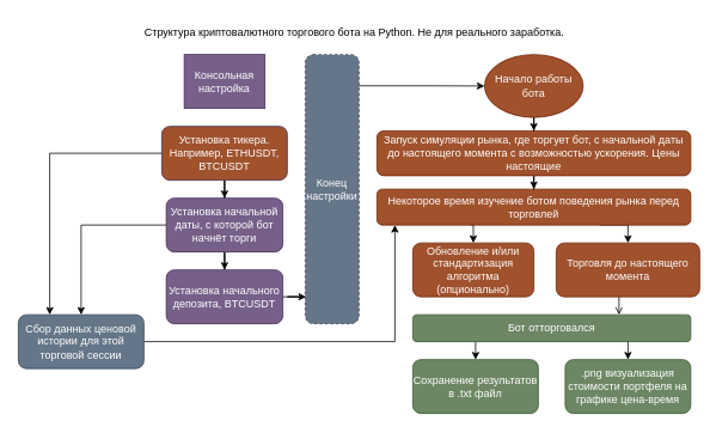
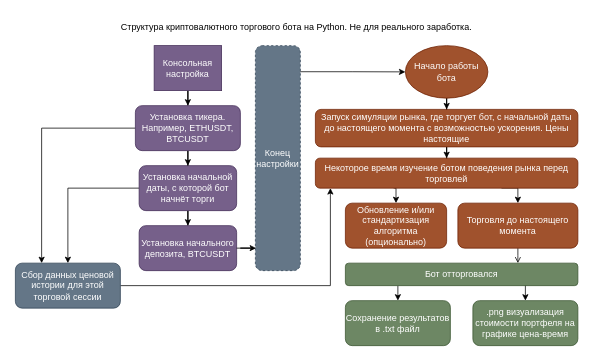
+ <mxCell id="3" style="edgeStyle=orthogonalEdgeStyle;rounded=0;orthogonalLoop=1;jettySize=auto;html=1;entryX=0.5;entryY=0;entryDx=0;entryDy=0;" edge="1" parent="1" source="4" target="11"><mxGeometry relative="1" as="geometry" /></mxCell>
- <mxCell id="11" value="Установка тикера. Например, ETHUSDT, BTCUSDT" style="rounded=1;whiteSpace=wrap;html=1;fillColor=#a0522d;fontColor=#ffffff;strokeColor=#432D57;" vertex="1" parent="1"><mxGeometry x="180" y="140" width="140" height="60" as="geometry" /></mxCell>
+ <mxCell id="11" value="Установка тикера. Например, ETHUSDT, BTCUSDT" style="rounded=1;whiteSpace=wrap;html=1;fillColor=#76608a;fontColor=#ffffff;strokeColor=#432D57;" vertex="1" parent="1"><mxGeometry x="180" y="140" width="140" height="60" as="geometry" /></mxCell>
- <mxCell id="26" value="Торговля до настоящего момента" style="rounded=1;whiteSpace=wrap;html=1;fillColor=#a0522d;strokeColor=#6D1F00;fontColor=#ffffff;" vertex="1" parent="1"><mxGeometry x="620" y="270" width="160" height="60" as="geometry" /></mxCell>
+ <mxCell id="26" value="Торговля до настоящего момента" style="rounded=1;whiteSpace=wrap;html=1;fillColor=#a0522d;strokeColor=#6D1F00;fontColor=#ffffff;" vertex="1" parent="1"><mxGeometry x="610" y="270" width="160" height="60" as="geometry" /></mxCell>
